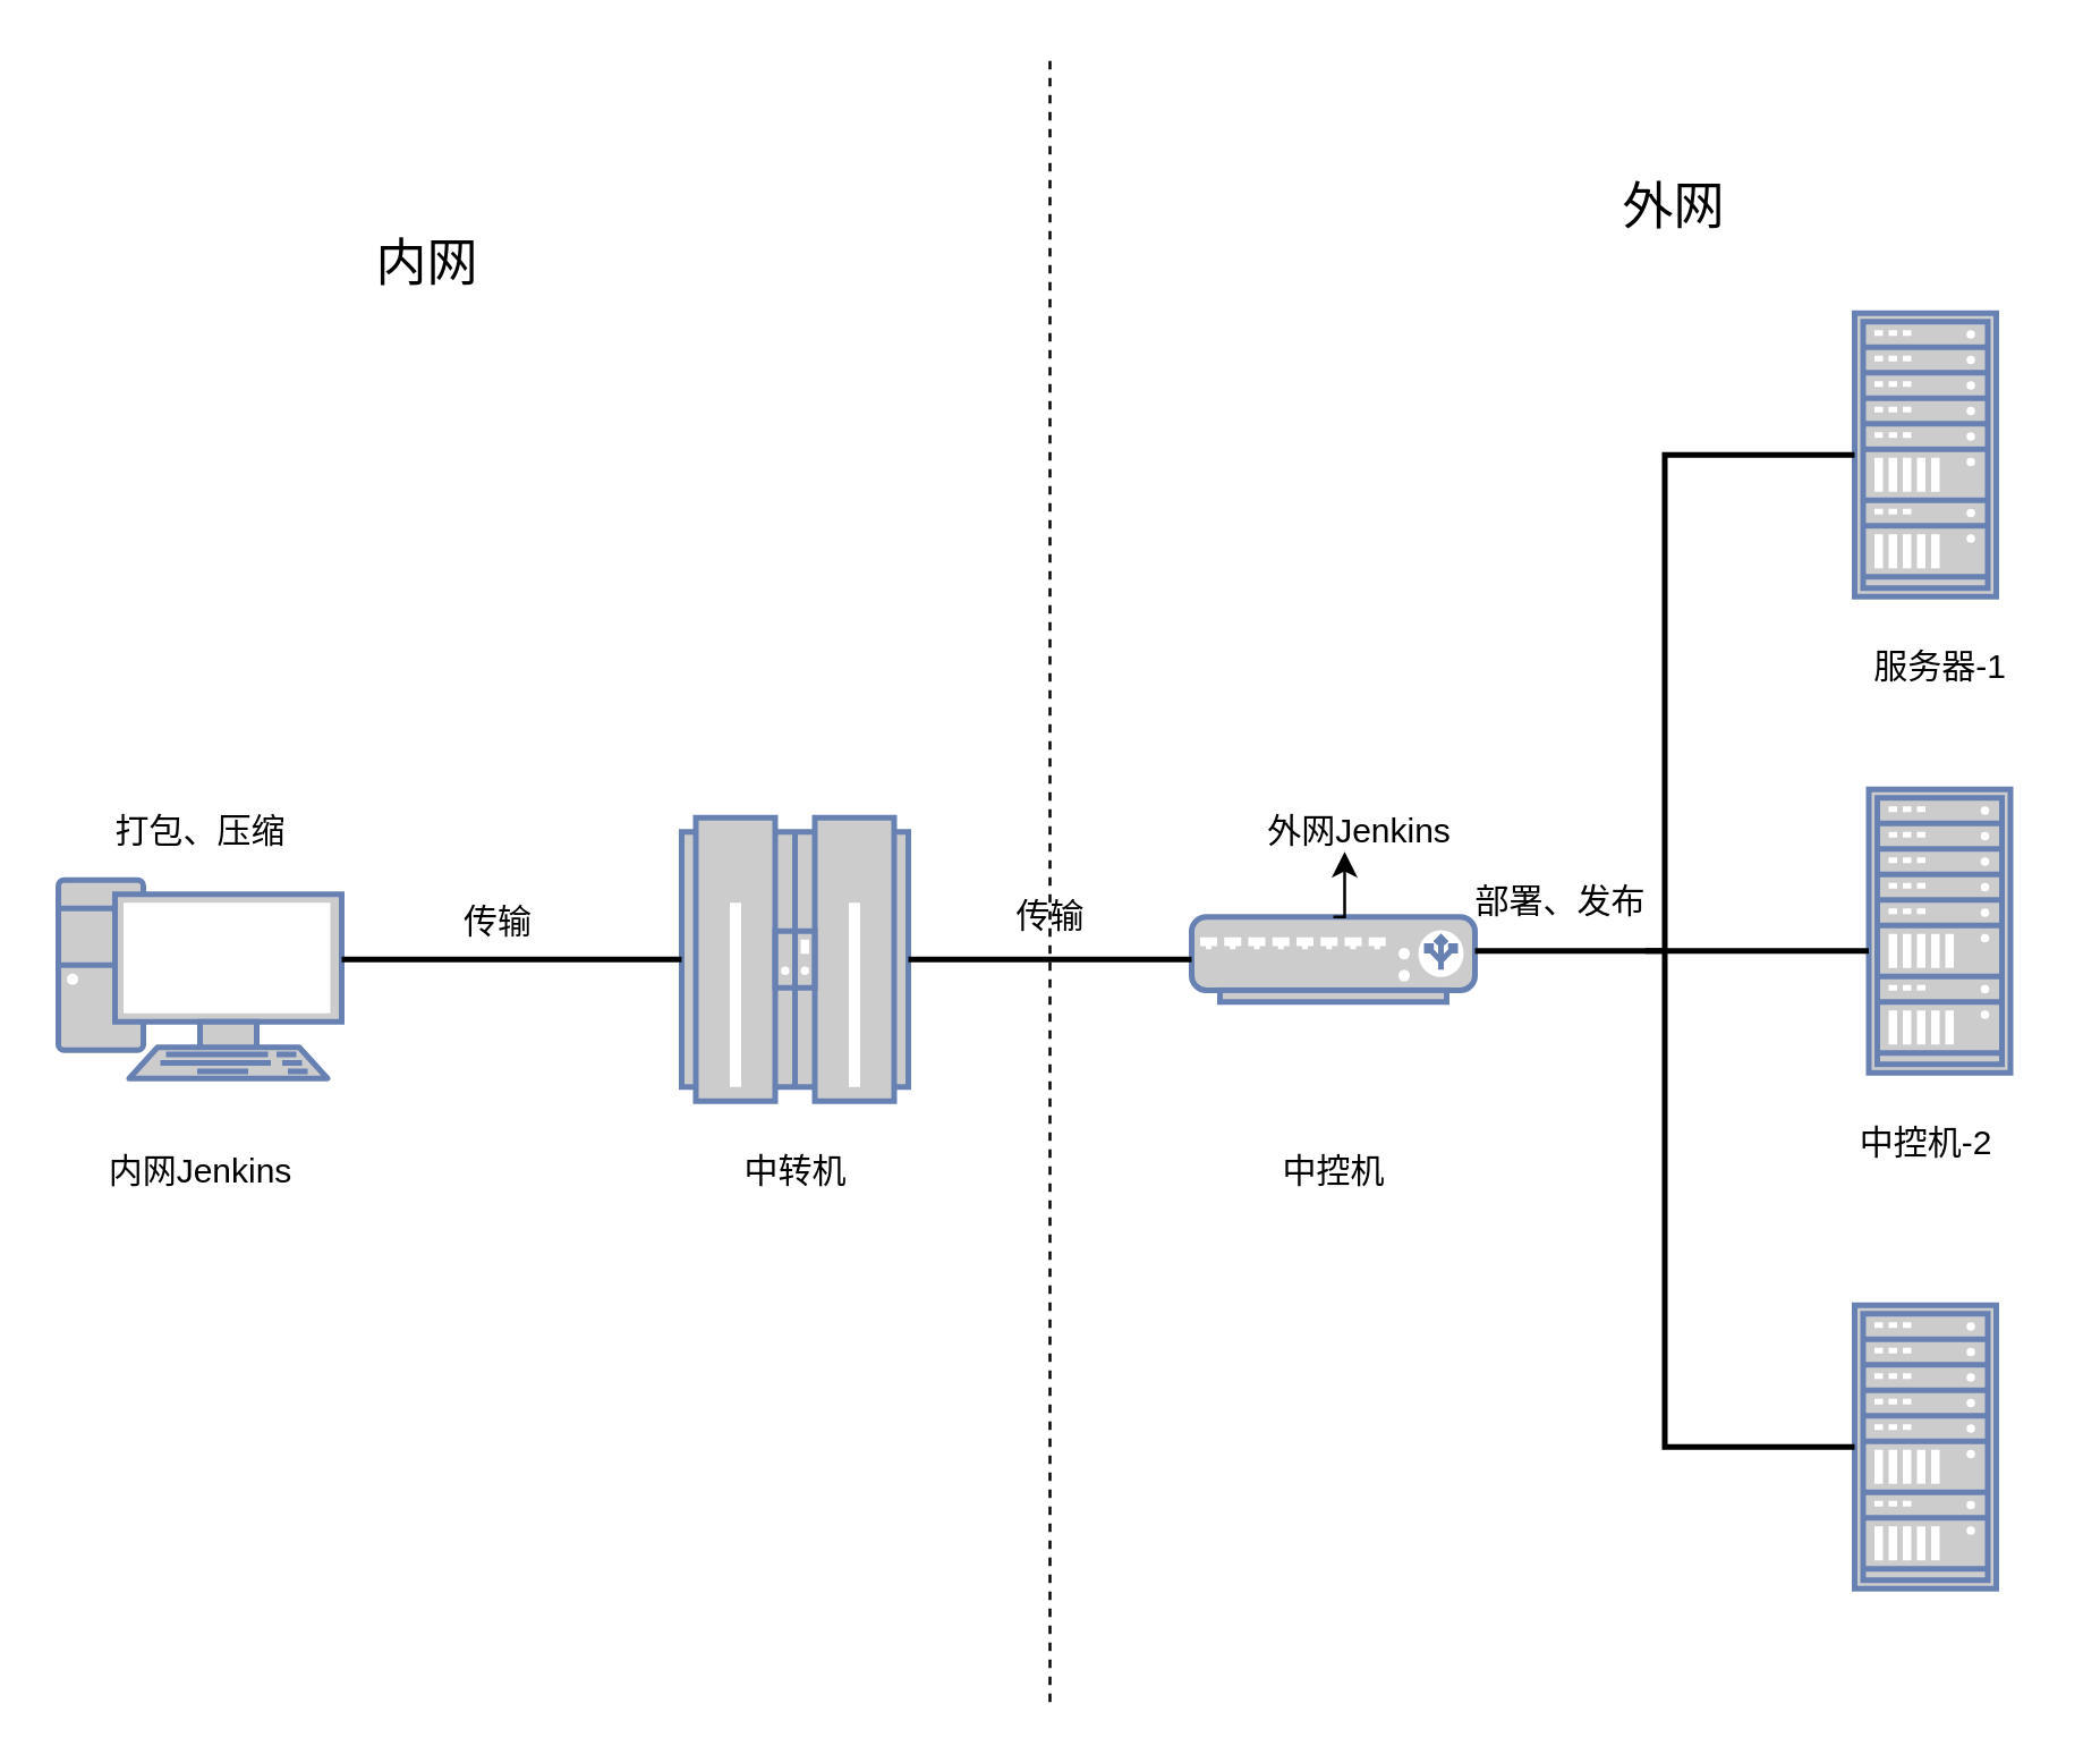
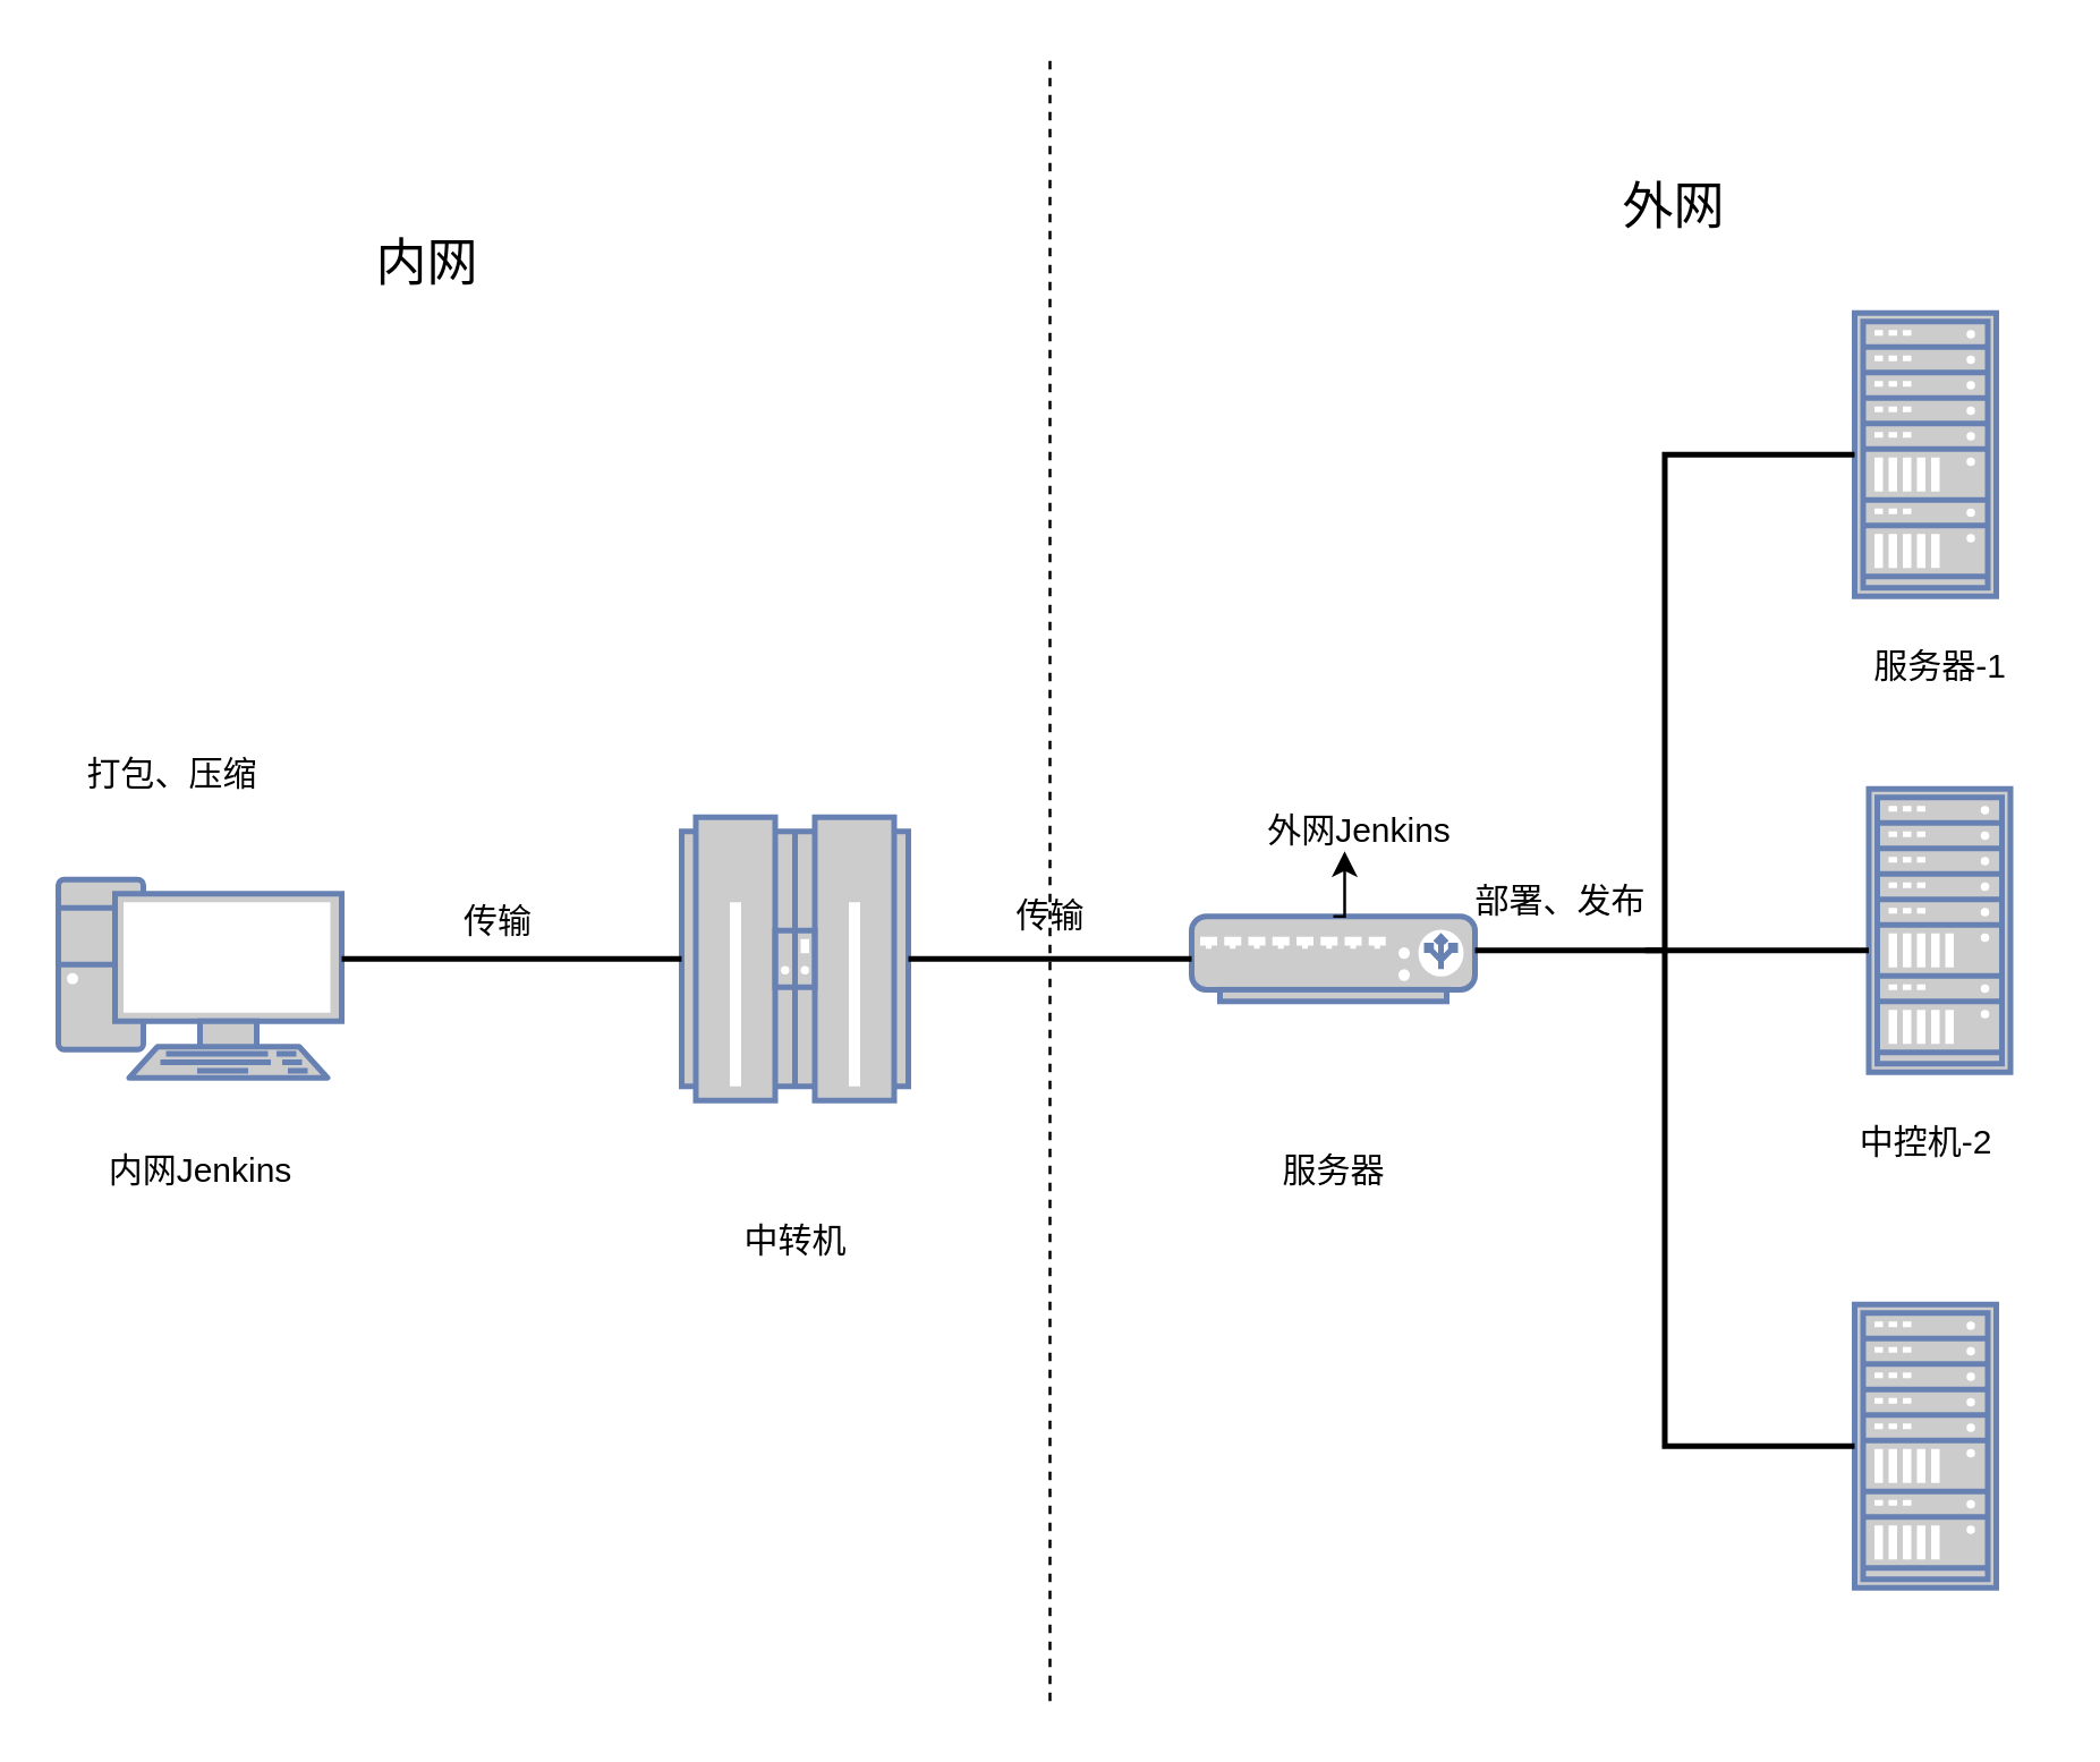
- <mxCell id="21" value="打包、压缩" style="text;html=1;align=center;verticalAlign=middle;resizable=0;points=[];autosize=1;strokeColor=none;fillColor=none;" vertex="1" parent="1"><mxGeometry x="30" y="278" width="80" height="30" as="geometry" /></mxCell>
+ <mxCell id="21" value="打包、压缩" style="text;html=1;align=center;verticalAlign=middle;resizable=0;points=[];autosize=1;strokeColor=none;fillColor=none;" vertex="1" parent="1"><mxGeometry x="20" y="258" width="80" height="30" as="geometry" /></mxCell>
- <mxCell id="5" value="中转机" style="text;html=1;align=center;verticalAlign=middle;resizable=0;points=[];autosize=1;strokeColor=none;fillColor=none;" vertex="1" parent="1"><mxGeometry x="250" y="398" width="60" height="30" as="geometry" /></mxCell>
+ <mxCell id="5" value="中转机" style="text;html=1;align=center;verticalAlign=middle;resizable=0;points=[];autosize=1;strokeColor=none;fillColor=none;" vertex="1" parent="1"><mxGeometry x="250" y="423" width="60" height="30" as="geometry" /></mxCell>
- <mxCell id="9" value="中控机" style="text;html=1;align=center;verticalAlign=middle;resizable=0;points=[];autosize=1;strokeColor=none;fillColor=none;" vertex="1" parent="1"><mxGeometry x="440" y="398" width="60" height="30" as="geometry" /></mxCell>
+ <mxCell id="9" value="服务器" style="text;html=1;align=center;verticalAlign=middle;resizable=0;points=[];autosize=1;strokeColor=none;fillColor=none;" vertex="1" parent="1"><mxGeometry x="440" y="398" width="60" height="30" as="geometry" /></mxCell>
